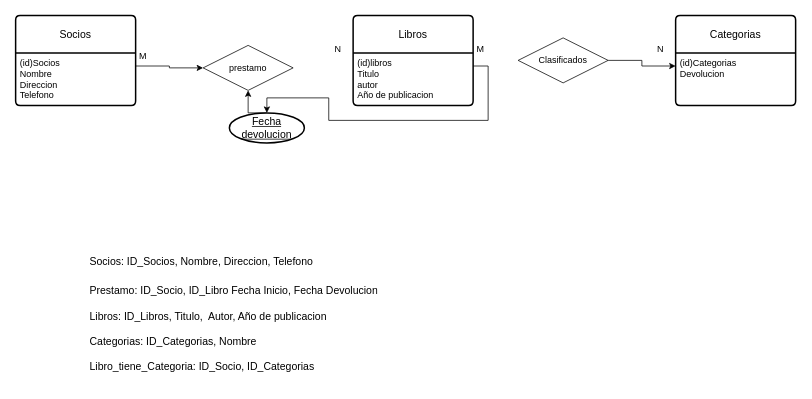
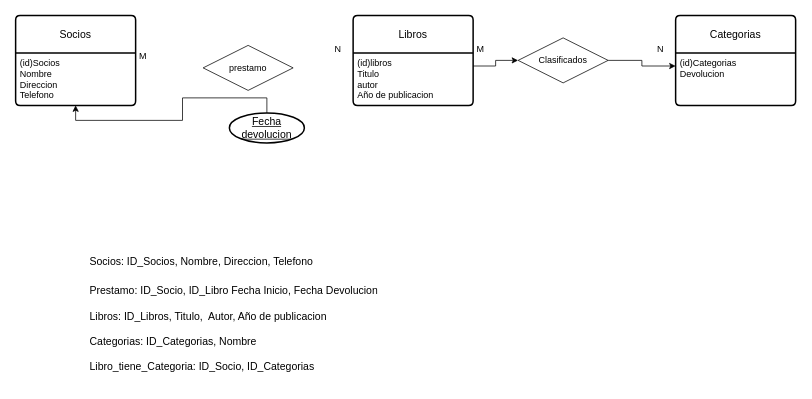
- <mxCell id="8" style="edgeStyle=orthogonalEdgeStyle;rounded=0;orthogonalLoop=1;jettySize=auto;html=1;exitX=1;exitY=0.25;exitDx=0;exitDy=0;entryX=0;entryY=0.5;entryDx=0;entryDy=0;" edge="1" parent="1" source="6" target="7"><mxGeometry relative="1" as="geometry" /></mxCell>
- <mxCell id="18" style="edgeStyle=orthogonalEdgeStyle;rounded=0;orthogonalLoop=1;jettySize=auto;html=1;exitX=0.5;exitY=0;exitDx=0;exitDy=0;entryX=0.5;entryY=1;entryDx=0;entryDy=0;fontFamily=Helvetica;fontSize=14;fontColor=default;fontStyle=0;horizontal=1;" edge="1" parent="1" source="19" target="7"><mxGeometry relative="1" as="geometry" /></mxCell>
+ <mxCell id="18" style="edgeStyle=orthogonalEdgeStyle;rounded=0;orthogonalLoop=1;jettySize=auto;html=1;exitX=0.5;exitY=0;exitDx=0;exitDy=0;fontFamily=Helvetica;fontSize=14;fontColor=default;fontStyle=0;horizontal=1;" edge="1" parent="1" source="19" target="6"><mxGeometry relative="1" as="geometry" /></mxCell>
- <mxCell id="15" style="edgeStyle=orthogonalEdgeStyle;rounded=0;orthogonalLoop=1;jettySize=auto;html=1;exitX=1;exitY=0.25;exitDx=0;exitDy=0;" edge="1" parent="1" source="3" target="19"><mxGeometry relative="1" as="geometry" /></mxCell>
+ <mxCell id="15" style="edgeStyle=orthogonalEdgeStyle;rounded=0;orthogonalLoop=1;jettySize=auto;html=1;exitX=1;exitY=0.25;exitDx=0;exitDy=0;entryX=0;entryY=0.5;entryDx=0;entryDy=0;" edge="1" parent="1" source="3" target="14"><mxGeometry relative="1" as="geometry" /></mxCell>
